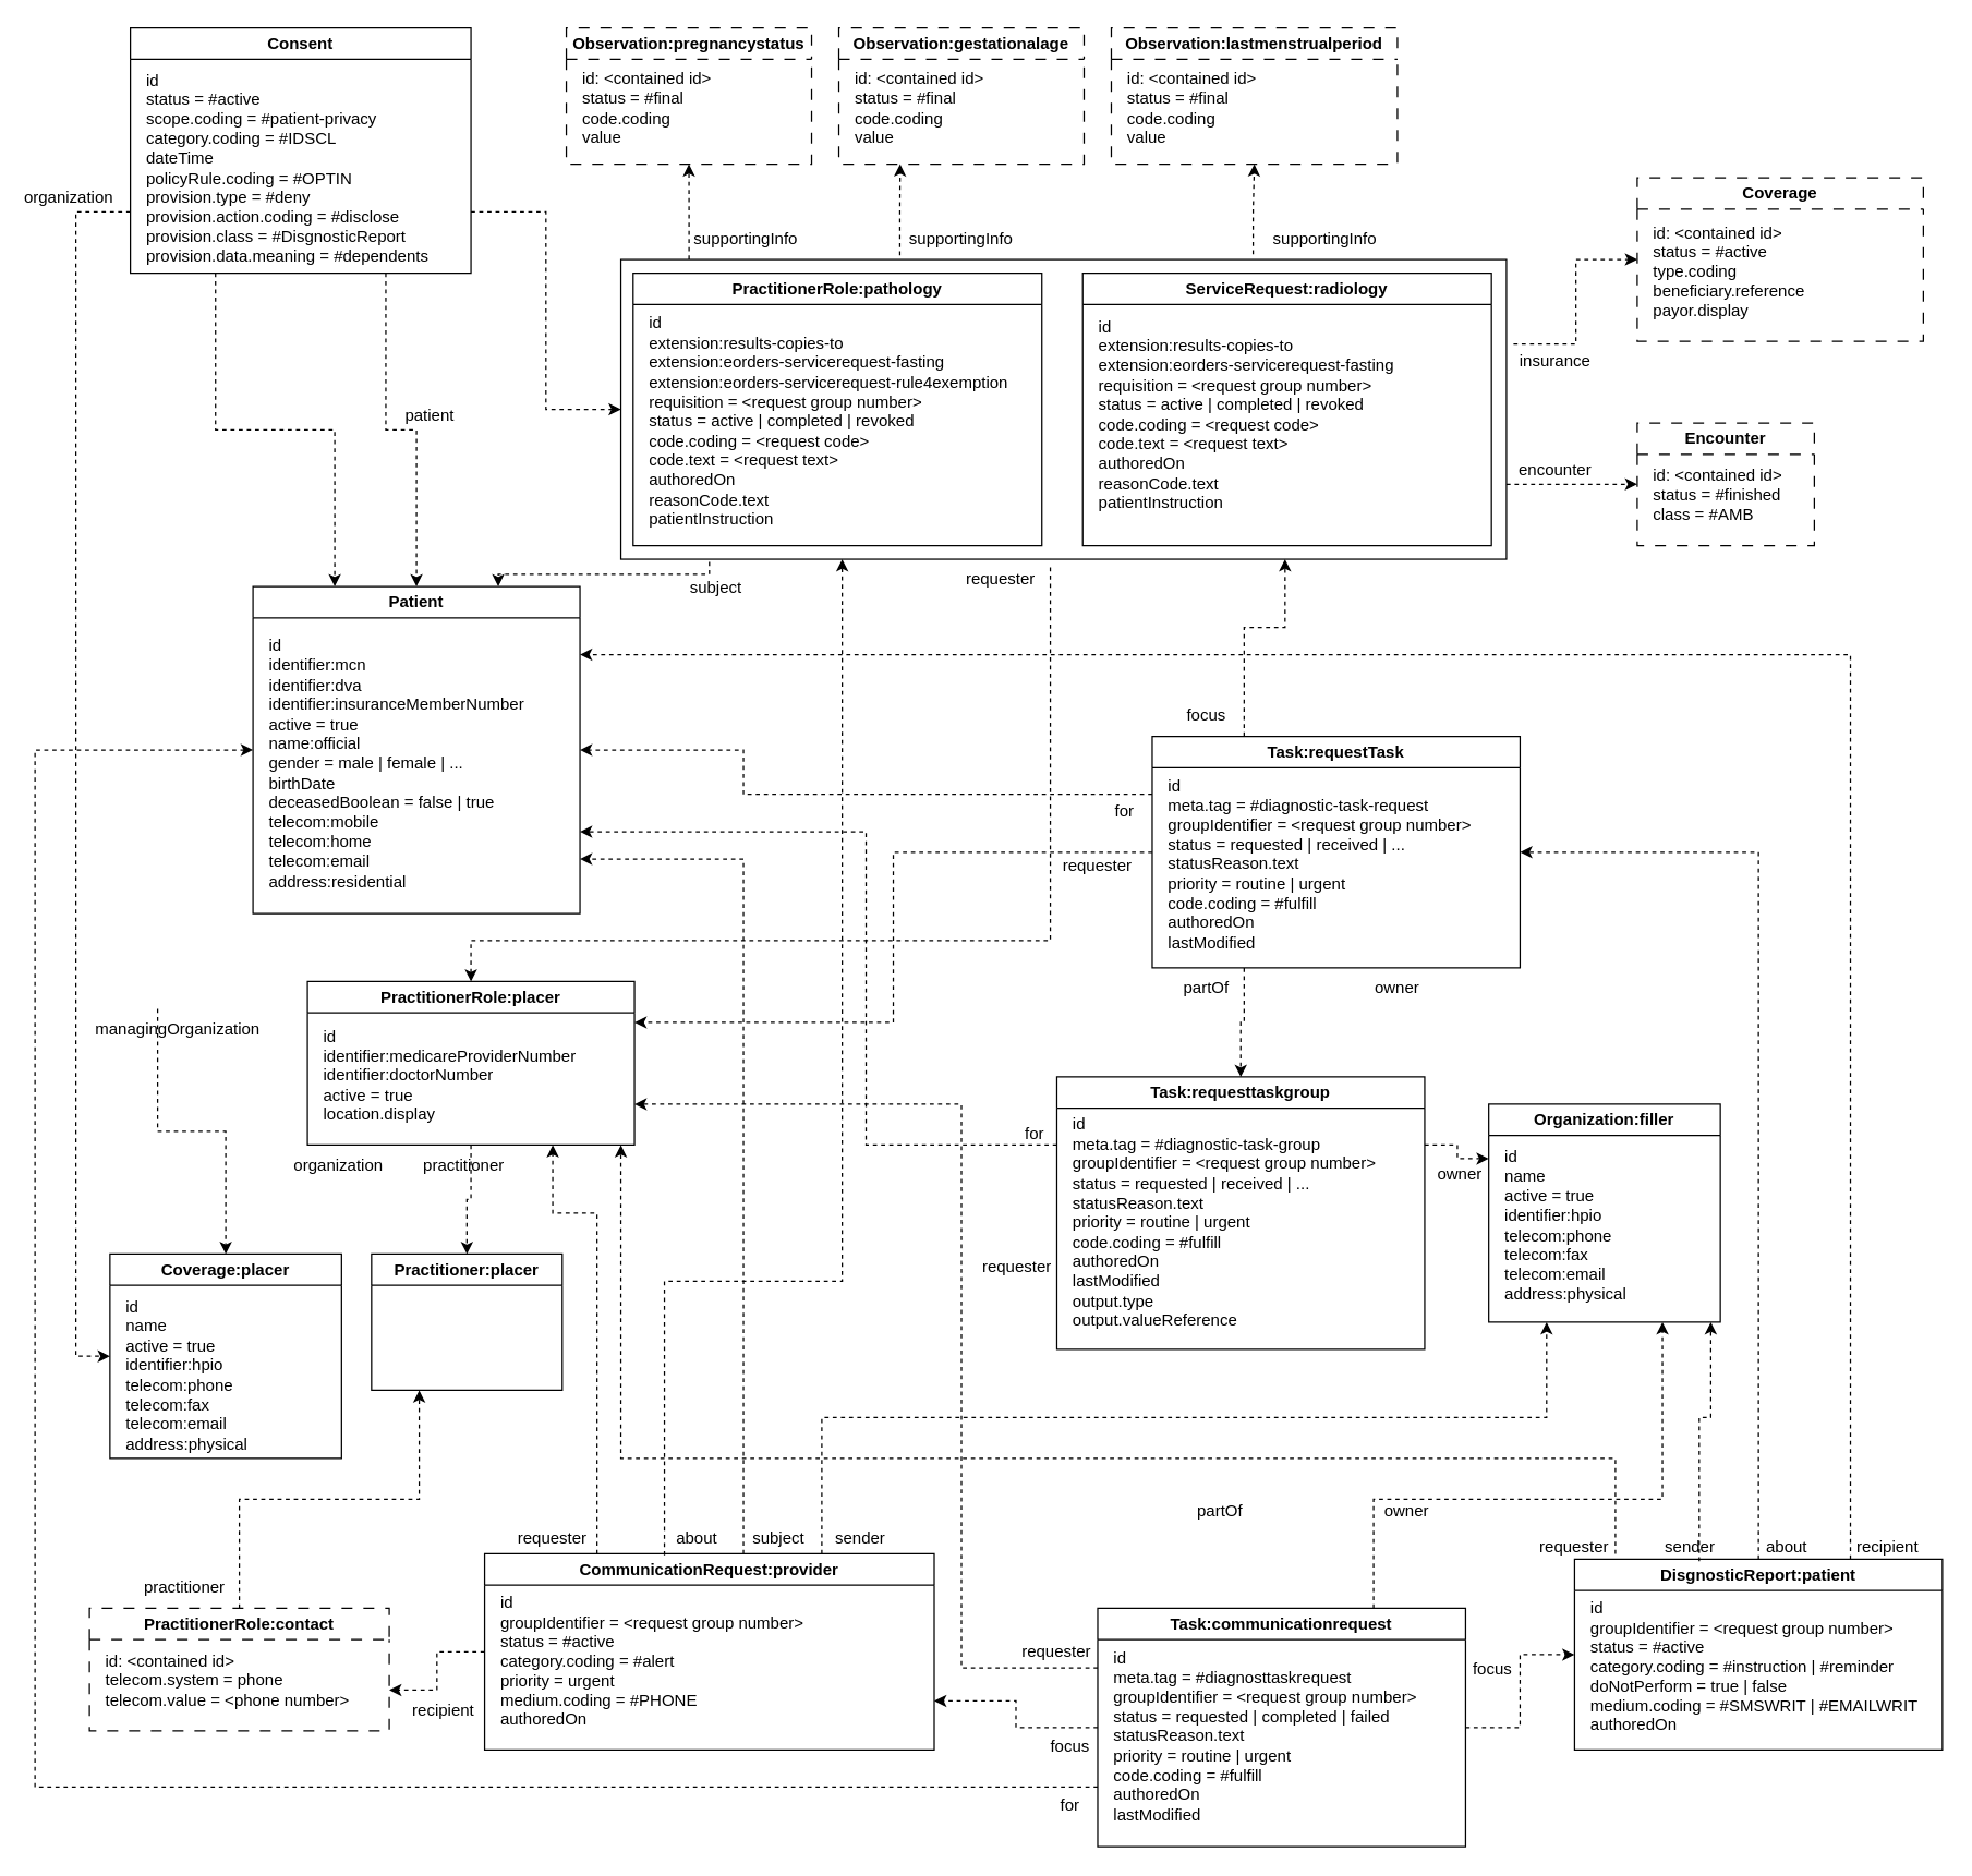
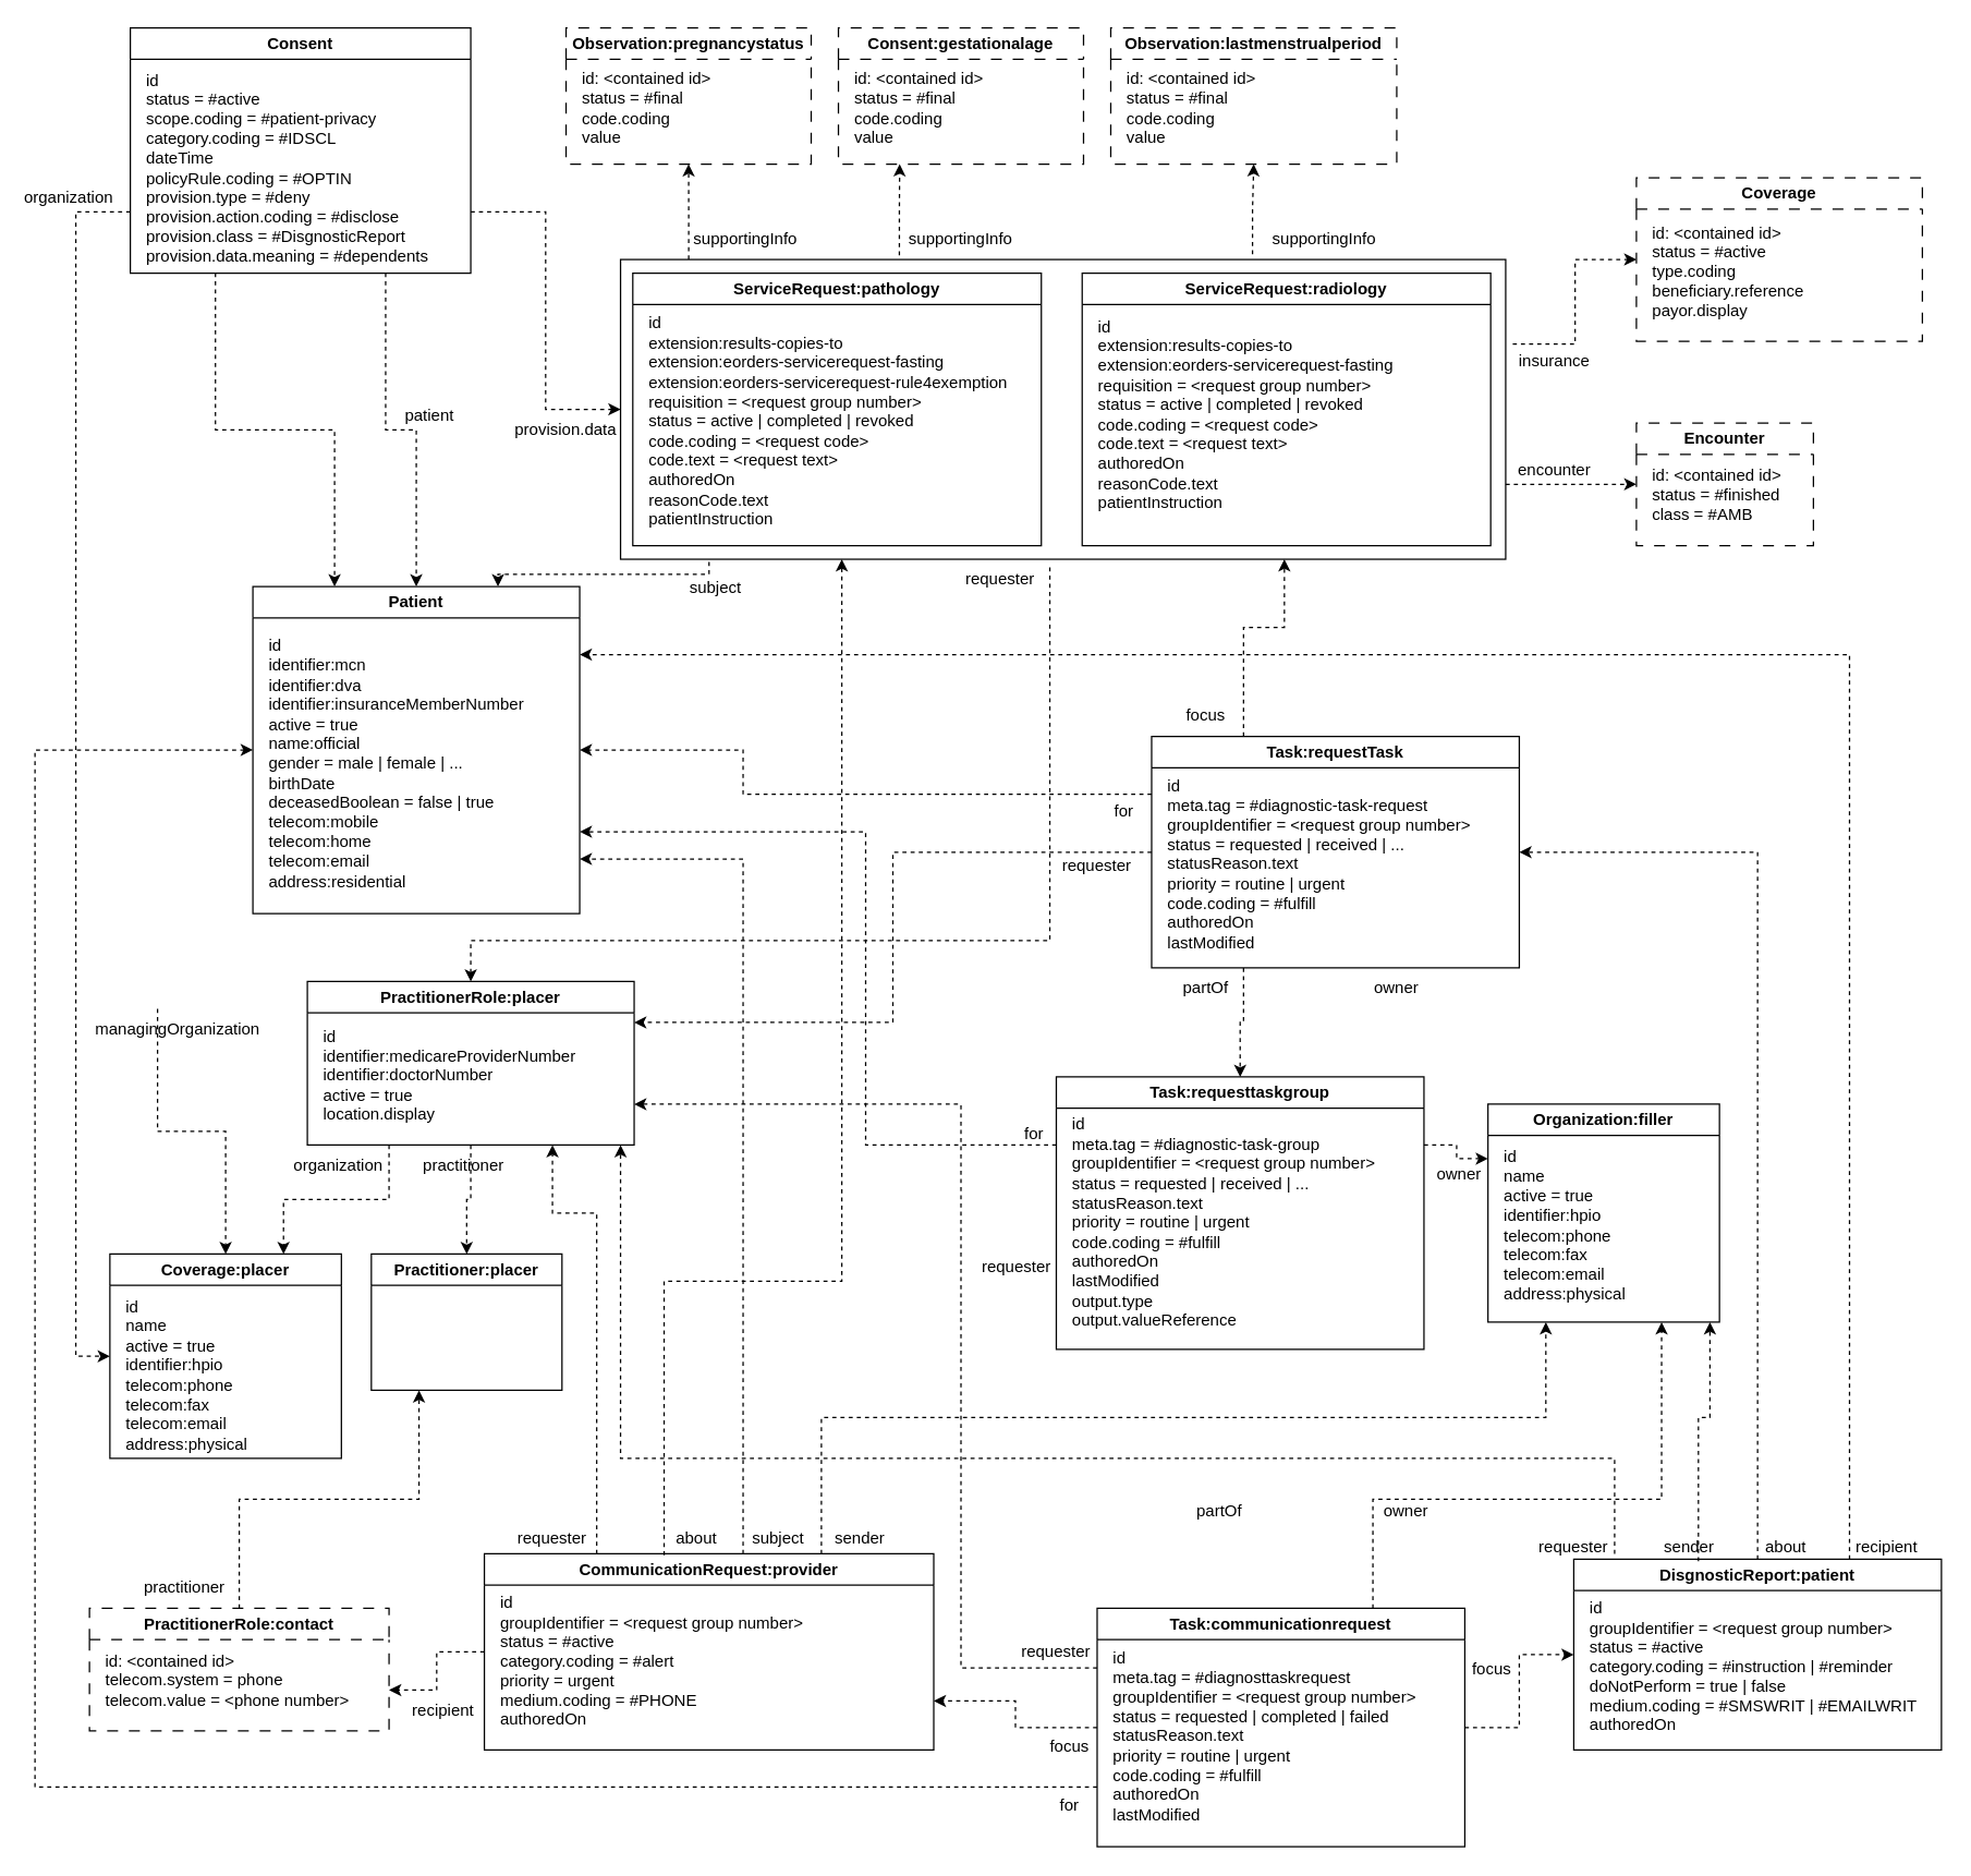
- <mxCell id="34" value="Observation:gestationalage" style="swimlane;whiteSpace=wrap;html=1;dashed=1;dashPattern=8 8;" parent="1" vertex="1"><mxGeometry x="615" y="20" width="180" height="100" as="geometry" /></mxCell>
+ <mxCell id="34" value="Consent:gestationalage" style="swimlane;whiteSpace=wrap;html=1;dashed=1;dashPattern=8 8;" parent="1" vertex="1"><mxGeometry x="615" y="20" width="180" height="100" as="geometry" /></mxCell>
- <mxCell id="22" value="PractitionerRole:pathology" style="swimlane;whiteSpace=wrap;html=1;" parent="1" vertex="1"><mxGeometry x="464" y="200" width="300" height="200" as="geometry" /></mxCell>
+ <mxCell id="22" value="ServiceRequest:pathology" style="swimlane;whiteSpace=wrap;html=1;" parent="1" vertex="1"><mxGeometry x="464" y="200" width="300" height="200" as="geometry" /></mxCell>
+ <mxCell id="25" value="provision.data" style="text;html=1;strokeColor=none;fillColor=none;align=center;verticalAlign=middle;whiteSpace=wrap;rounded=0;" parent="1" vertex="1"><mxGeometry x="385" y="300" width="60" height="30" as="geometry" /></mxCell>
+ <mxCell id="17" style="rounded=0;orthogonalLoop=1;jettySize=auto;html=1;dashed=1;edgeStyle=elbowEdgeStyle;entryX=0.75;entryY=0;entryDx=0;entryDy=0;exitX=0.25;exitY=1;exitDx=0;exitDy=0;elbow=vertical;" parent="1" source="15" target="9" edge="1"><mxGeometry relative="1" as="geometry"><mxPoint x="255" y="670" as="sourcePoint" /><mxPoint x="235" y="930" as="targetPoint" /></mxGeometry></mxCell>
